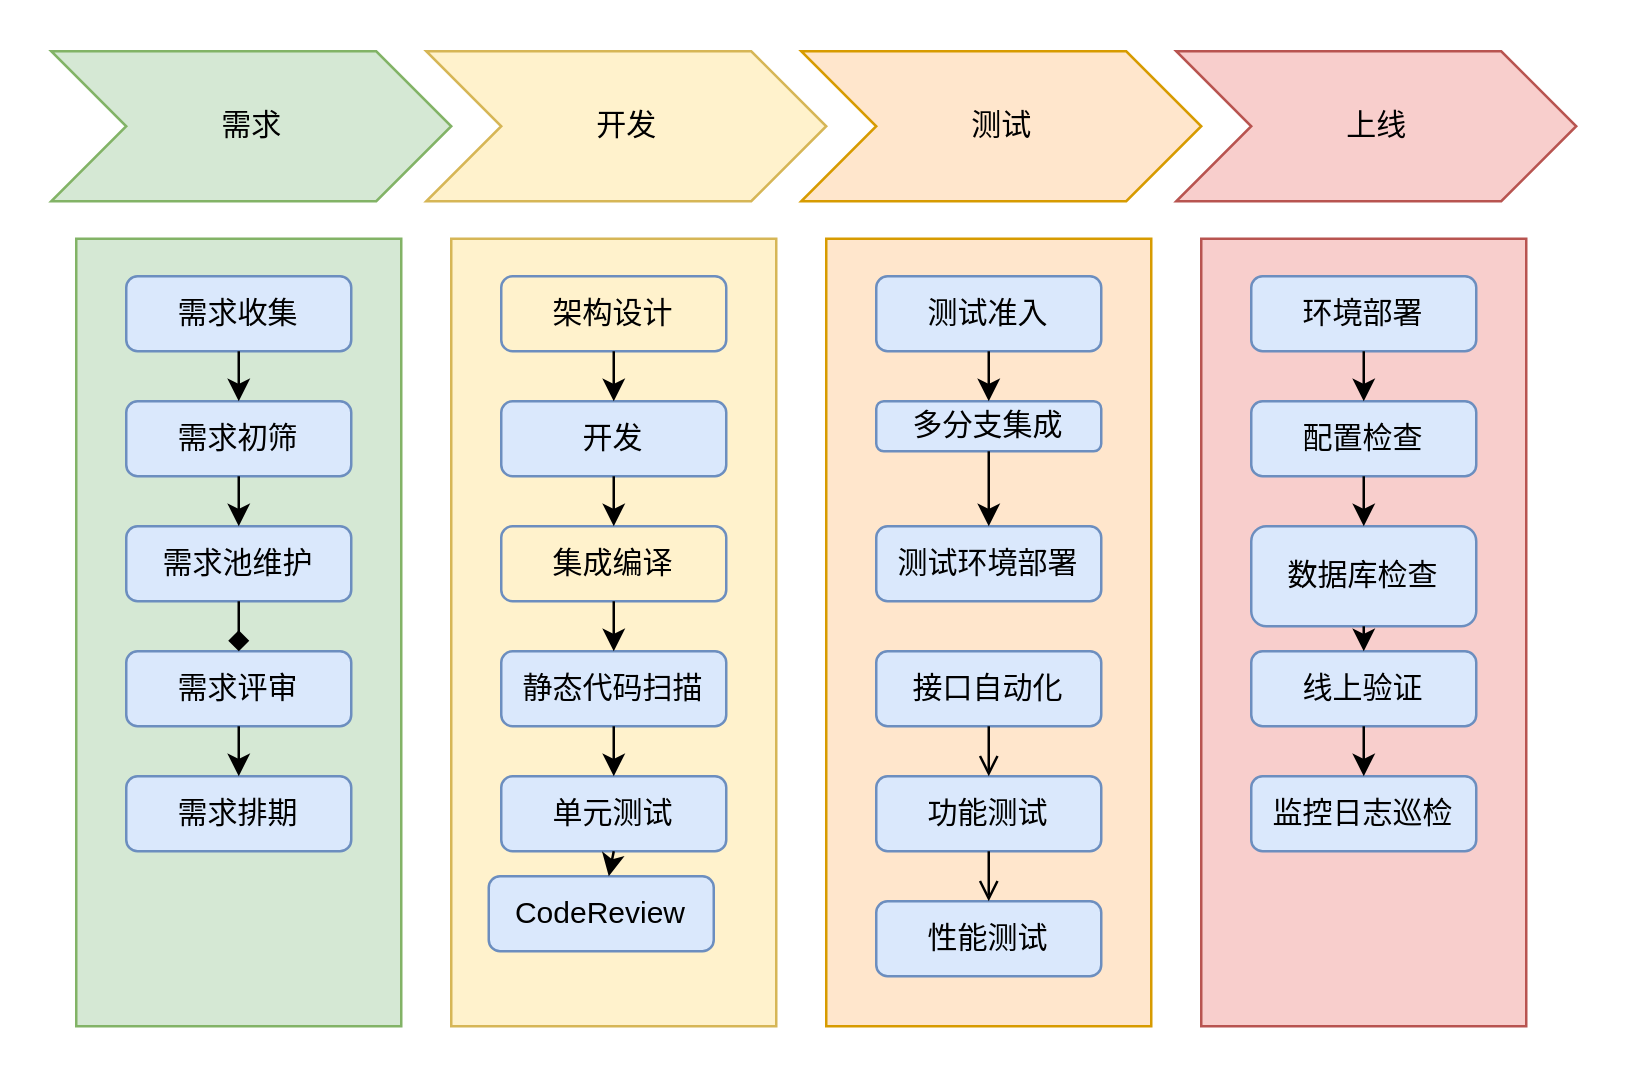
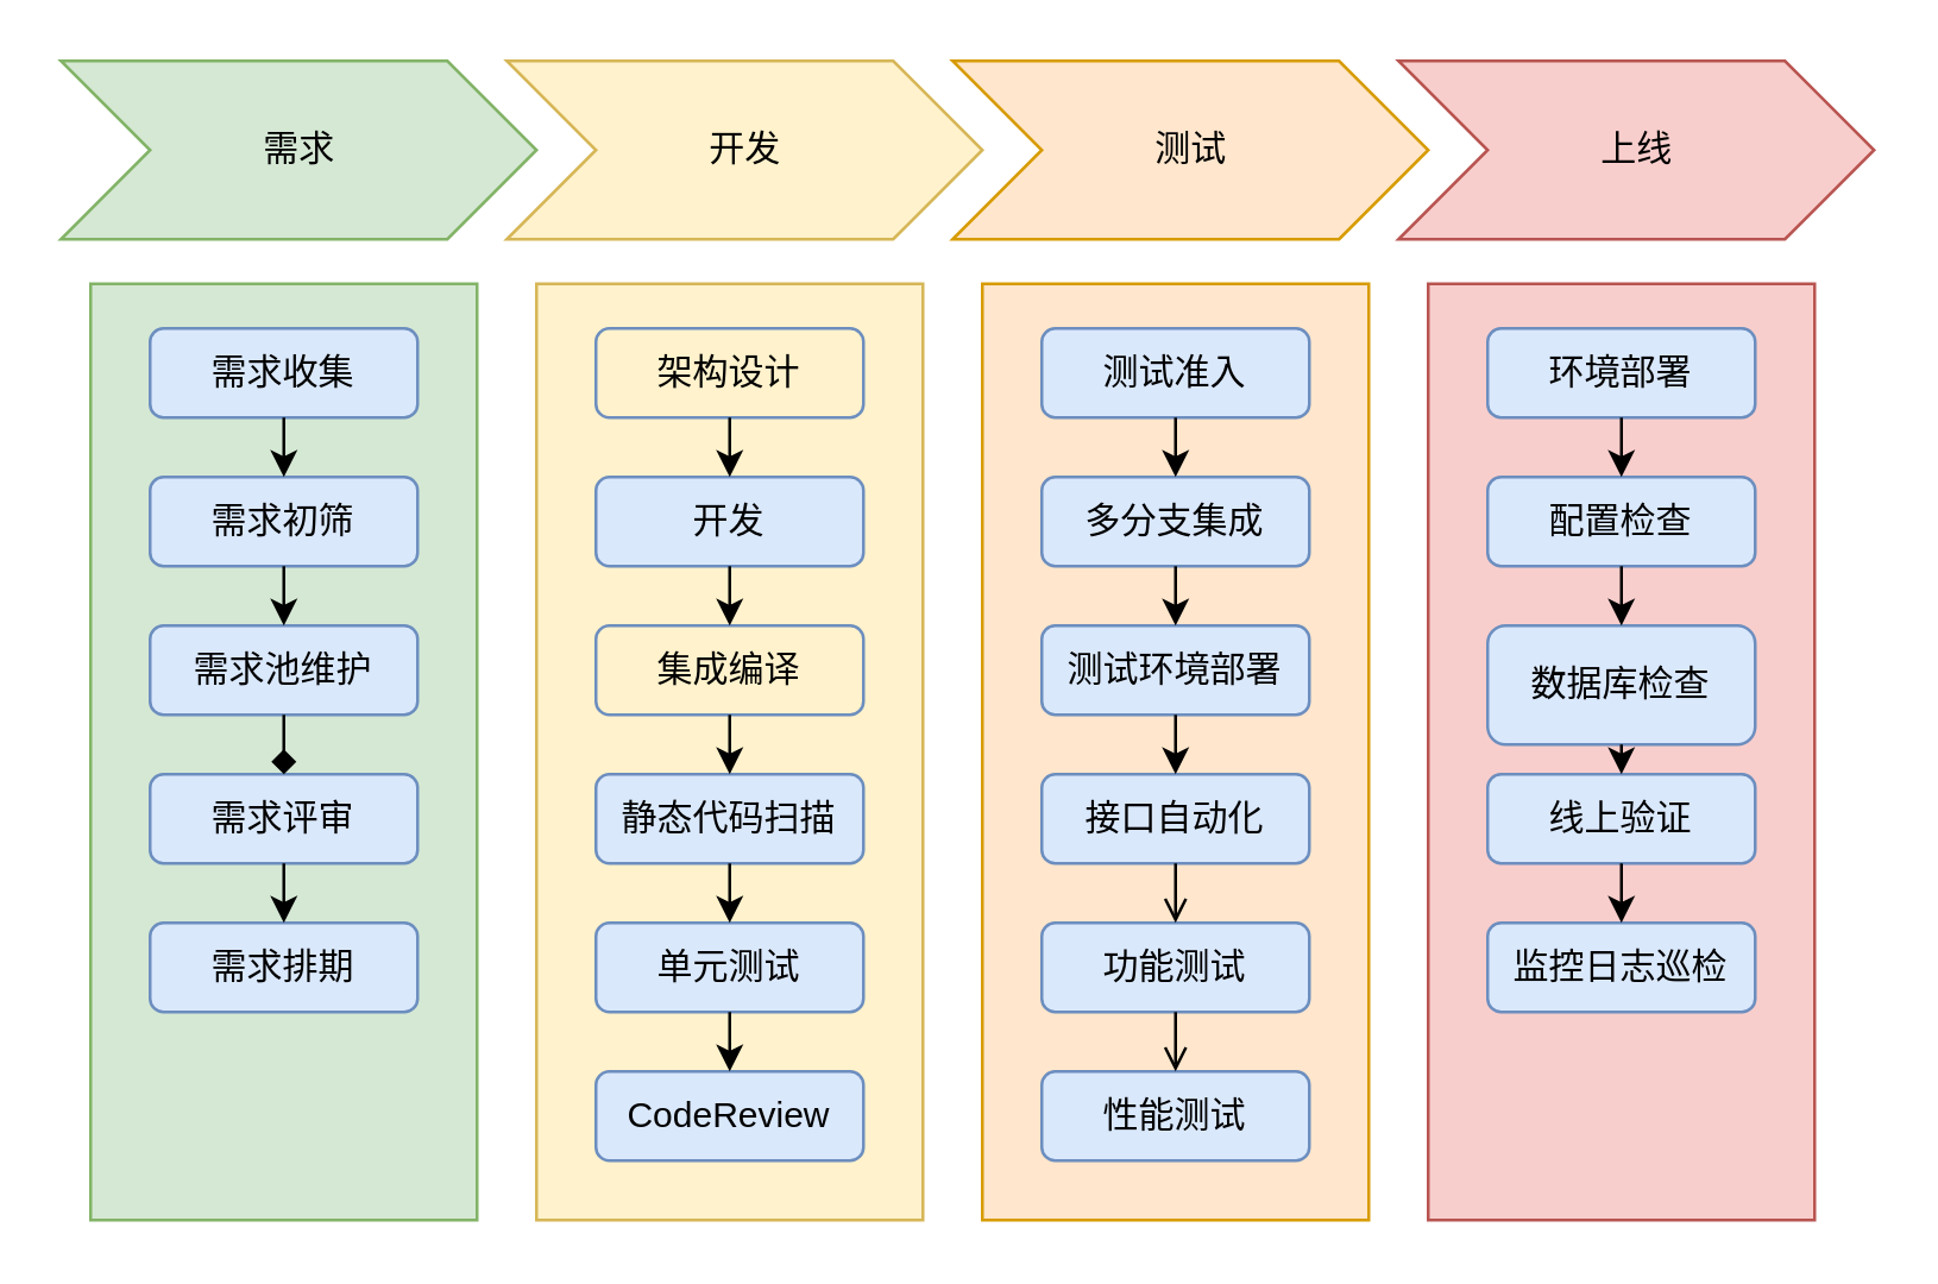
- <mxCell id="9" value="多分支集成" style="rounded=1;whiteSpace=wrap;html=1;fillColor=#dae8fc;strokeColor=#6c8ebf;" vertex="1" parent="1"><mxGeometry x="350" y="160" width="90" height="20" as="geometry" /></mxCell>
+ <mxCell id="9" value="多分支集成" style="rounded=1;whiteSpace=wrap;html=1;fillColor=#dae8fc;strokeColor=#6c8ebf;" vertex="1" parent="1"><mxGeometry x="350" y="160" width="90" height="30" as="geometry" /></mxCell>
+ <mxCell id="48" value="" style="endArrow=classic;html=1;rounded=0;exitX=0.5;exitY=1;exitDx=0;exitDy=0;entryX=0.5;entryY=0;entryDx=0;entryDy=0;" edge="1" parent="1" source="10" target="11"><mxGeometry width="50" height="50" relative="1" as="geometry"><mxPoint x="555" y="300" as="sourcePoint" /><mxPoint x="555" y="320" as="targetPoint" /></mxGeometry></mxCell>
- <mxCell id="8" value="CodeReview" style="rounded=1;whiteSpace=wrap;html=1;fillColor=#dae8fc;strokeColor=#6c8ebf;" vertex="1" parent="1"><mxGeometry x="195" y="350" width="90" height="30" as="geometry" /></mxCell>
+ <mxCell id="8" value="CodeReview" style="rounded=1;whiteSpace=wrap;html=1;fillColor=#dae8fc;strokeColor=#6c8ebf;" vertex="1" parent="1"><mxGeometry x="200" y="360" width="90" height="30" as="geometry" /></mxCell>
